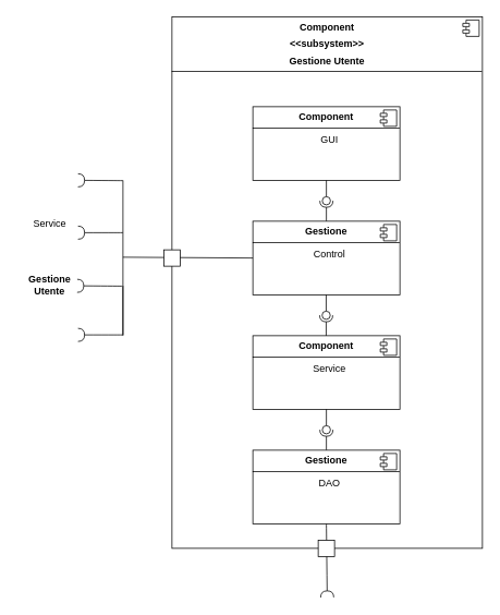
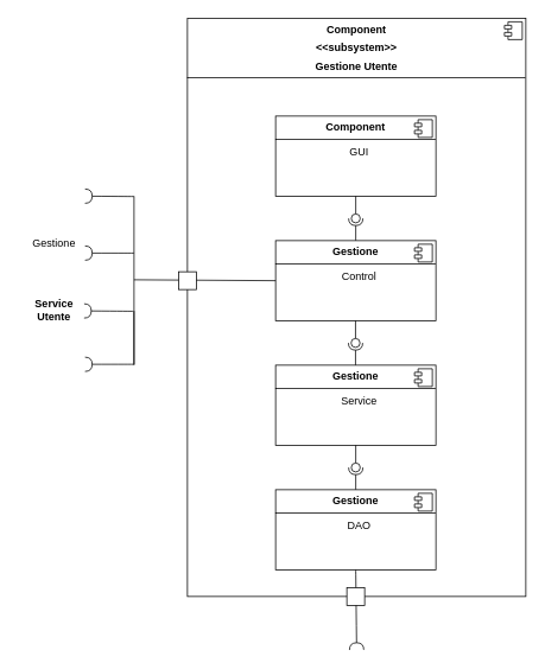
- <mxCell id="32" value="Service" style="text;html=1;align=center;verticalAlign=middle;resizable=0;points=[];autosize=1;strokeColor=none;fillColor=none;" vertex="1" parent="1"><mxGeometry x="25" y="258" width="70" height="30" as="geometry" /></mxCell>
+ <mxCell id="32" value="Gestione" style="text;html=1;align=center;verticalAlign=middle;resizable=0;points=[];autosize=1;strokeColor=none;fillColor=none;" vertex="1" parent="1"><mxGeometry x="25" y="258" width="70" height="30" as="geometry" /></mxCell>
- <mxCell id="29" value="Gestione&lt;div&gt;Utente&lt;/div&gt;" style="text;align=center;fontStyle=1;verticalAlign=middle;spacingLeft=3;spacingRight=3;strokeColor=none;rotatable=0;points=[[0,0.5],[1,0.5]];portConstraint=eastwest;html=1;" vertex="1" parent="1"><mxGeometry x="20" y="335" width="80" height="26" as="geometry" /></mxCell>
+ <mxCell id="29" value="Service&lt;div&gt;Utente&lt;/div&gt;" style="text;align=center;fontStyle=1;verticalAlign=middle;spacingLeft=3;spacingRight=3;strokeColor=none;rotatable=0;points=[[0,0.5],[1,0.5]];portConstraint=eastwest;html=1;" vertex="1" parent="1"><mxGeometry x="20" y="335" width="80" height="26" as="geometry" /></mxCell>
- <mxCell id="11" value="&lt;p style=&quot;margin:0px;margin-top:6px;text-align:center;&quot;&gt;&lt;b&gt;Component&lt;/b&gt;&lt;/p&gt;&lt;hr size=&quot;1&quot; style=&quot;border-style:solid;&quot;&gt;&lt;p style=&quot;text-align: center; margin: 0px 0px 0px 8px;&quot;&gt;Service&lt;/p&gt;" style="align=left;overflow=fill;html=1;dropTarget=0;whiteSpace=wrap;" vertex="1" parent="1"><mxGeometry x="309" y="410" width="180" height="90" as="geometry" /></mxCell>
+ <mxCell id="11" value="&lt;p style=&quot;margin:0px;margin-top:6px;text-align:center;&quot;&gt;&lt;b&gt;Gestione&lt;/b&gt;&lt;/p&gt;&lt;hr size=&quot;1&quot; style=&quot;border-style:solid;&quot;&gt;&lt;p style=&quot;text-align: center; margin: 0px 0px 0px 8px;&quot;&gt;Service&lt;/p&gt;" style="align=left;overflow=fill;html=1;dropTarget=0;whiteSpace=wrap;" vertex="1" parent="1"><mxGeometry x="309" y="410" width="180" height="90" as="geometry" /></mxCell>
